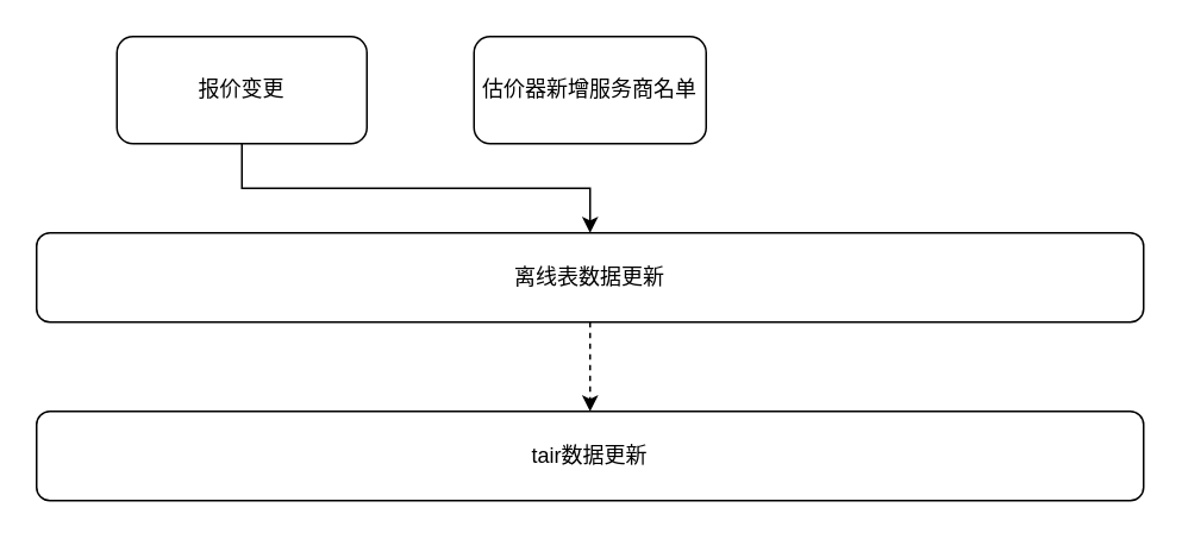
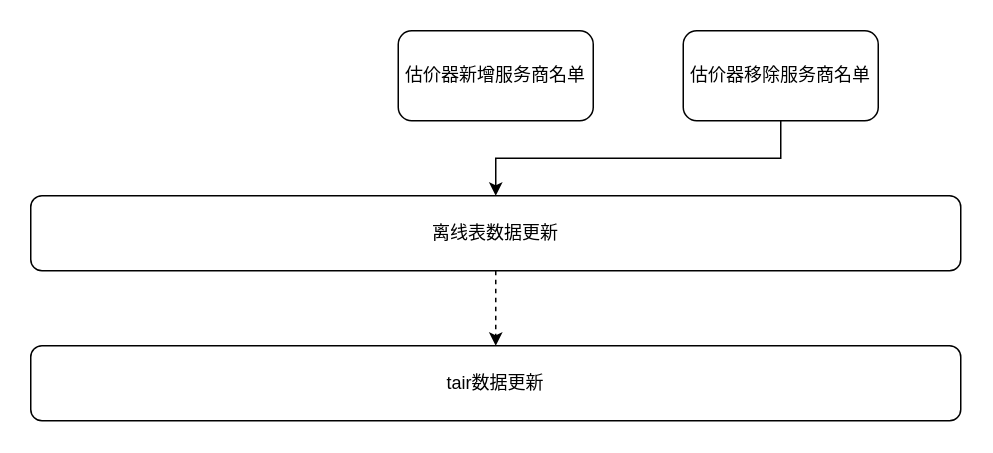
- <mxCell id="3" value="报价变更" style="rounded=1;whiteSpace=wrap;html=1;fillColor=none;" vertex="1" parent="1"><mxGeometry x="65" y="20" width="140" height="60" as="geometry" /></mxCell>
+ <mxCell id="5" value="估价器移除服务商名单" style="rounded=1;whiteSpace=wrap;html=1;fillColor=none;" vertex="1" parent="1"><mxGeometry x="455" y="20" width="130" height="60" as="geometry" /></mxCell>
- <mxCell id="2" style="edgeStyle=orthogonalEdgeStyle;rounded=0;orthogonalLoop=1;jettySize=auto;html=1;exitX=0.5;exitY=1;exitDx=0;exitDy=0;entryX=0.5;entryY=0;entryDx=0;entryDy=0;" edge="1" parent="1" source="3" target="8"><mxGeometry relative="1" as="geometry" /></mxCell>
+ <mxCell id="4" style="edgeStyle=orthogonalEdgeStyle;rounded=0;orthogonalLoop=1;jettySize=auto;html=1;exitX=0.5;exitY=1;exitDx=0;exitDy=0;entryX=0.5;entryY=0;entryDx=0;entryDy=0;" edge="1" parent="1" source="5" target="8"><mxGeometry relative="1" as="geometry" /></mxCell>
